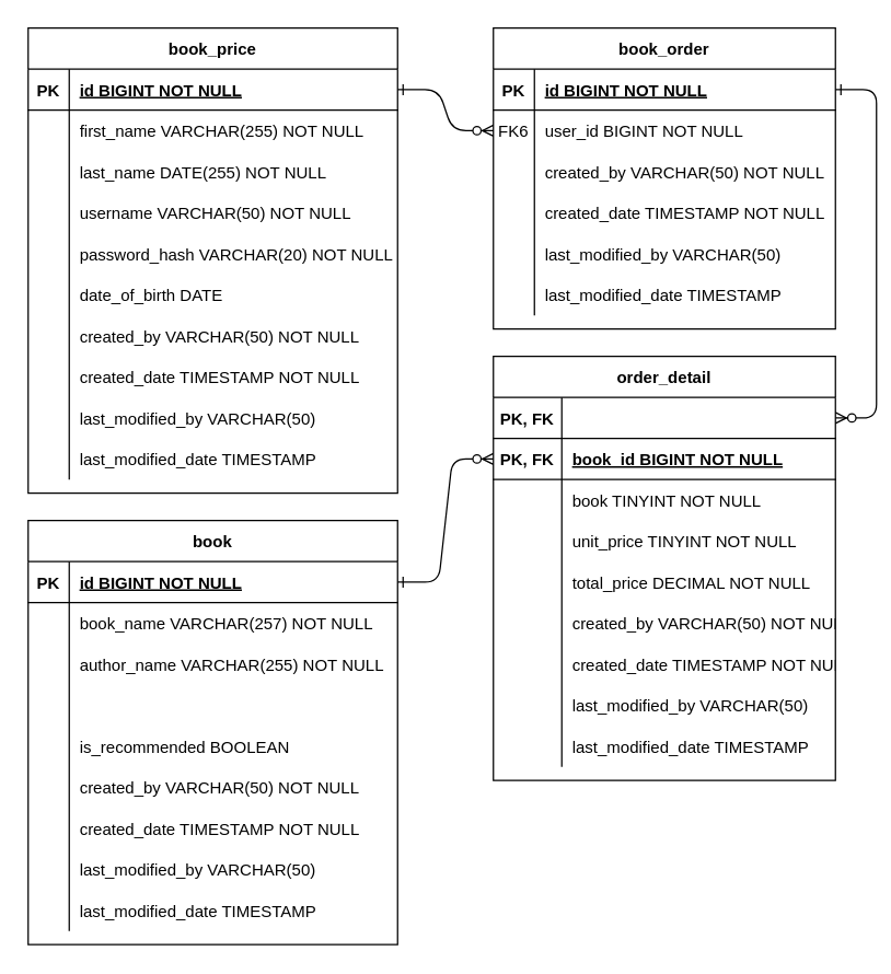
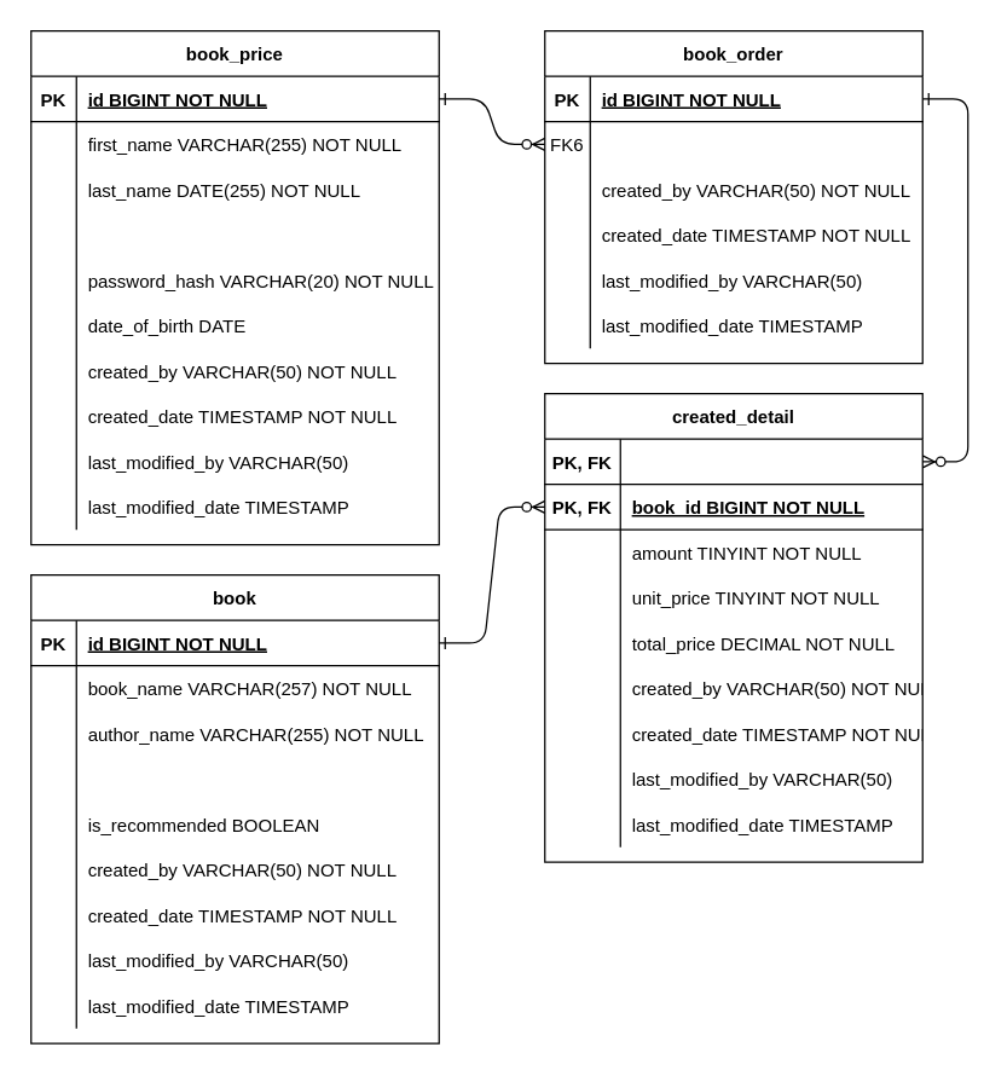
- <mxCell id="36" value="user_id BIGINT NOT NULL" style="shape=partialRectangle;overflow=hidden;connectable=0;fillColor=none;top=0;left=0;bottom=0;right=0;align=left;spacingLeft=6;" vertex="1" parent="34"><mxGeometry x="30" width="220" height="30" as="geometry" /></mxCell>
- <mxCell id="89" value="username VARCHAR(50) NOT NULL" style="shape=partialRectangle;overflow=hidden;connectable=0;fillColor=none;top=0;left=0;bottom=0;right=0;align=left;spacingLeft=6;" vertex="1" parent="87"><mxGeometry x="30" width="240" height="30" as="geometry" /></mxCell>
- <mxCell id="3" value="order_detail" style="shape=table;startSize=30;container=1;collapsible=1;childLayout=tableLayout;fixedRows=1;rowLines=0;fontStyle=1;align=center;resizeLast=1;" vertex="1" parent="1"><mxGeometry x="360" y="260" width="250" height="310" as="geometry" /></mxCell>
+ <mxCell id="3" value="created_detail" style="shape=table;startSize=30;container=1;collapsible=1;childLayout=tableLayout;fixedRows=1;rowLines=0;fontStyle=1;align=center;resizeLast=1;" vertex="1" parent="1"><mxGeometry x="360" y="260" width="250" height="310" as="geometry" /></mxCell>
- <mxCell id="11" value="book TINYINT NOT NULL" style="shape=partialRectangle;overflow=hidden;connectable=0;fillColor=none;top=0;left=0;bottom=0;right=0;align=left;spacingLeft=6;" vertex="1" parent="9"><mxGeometry x="50" width="200" height="30" as="geometry" /></mxCell>
+ <mxCell id="11" value="amount TINYINT NOT NULL" style="shape=partialRectangle;overflow=hidden;connectable=0;fillColor=none;top=0;left=0;bottom=0;right=0;align=left;spacingLeft=6;" vertex="1" parent="9"><mxGeometry x="50" width="200" height="30" as="geometry" /></mxCell>
